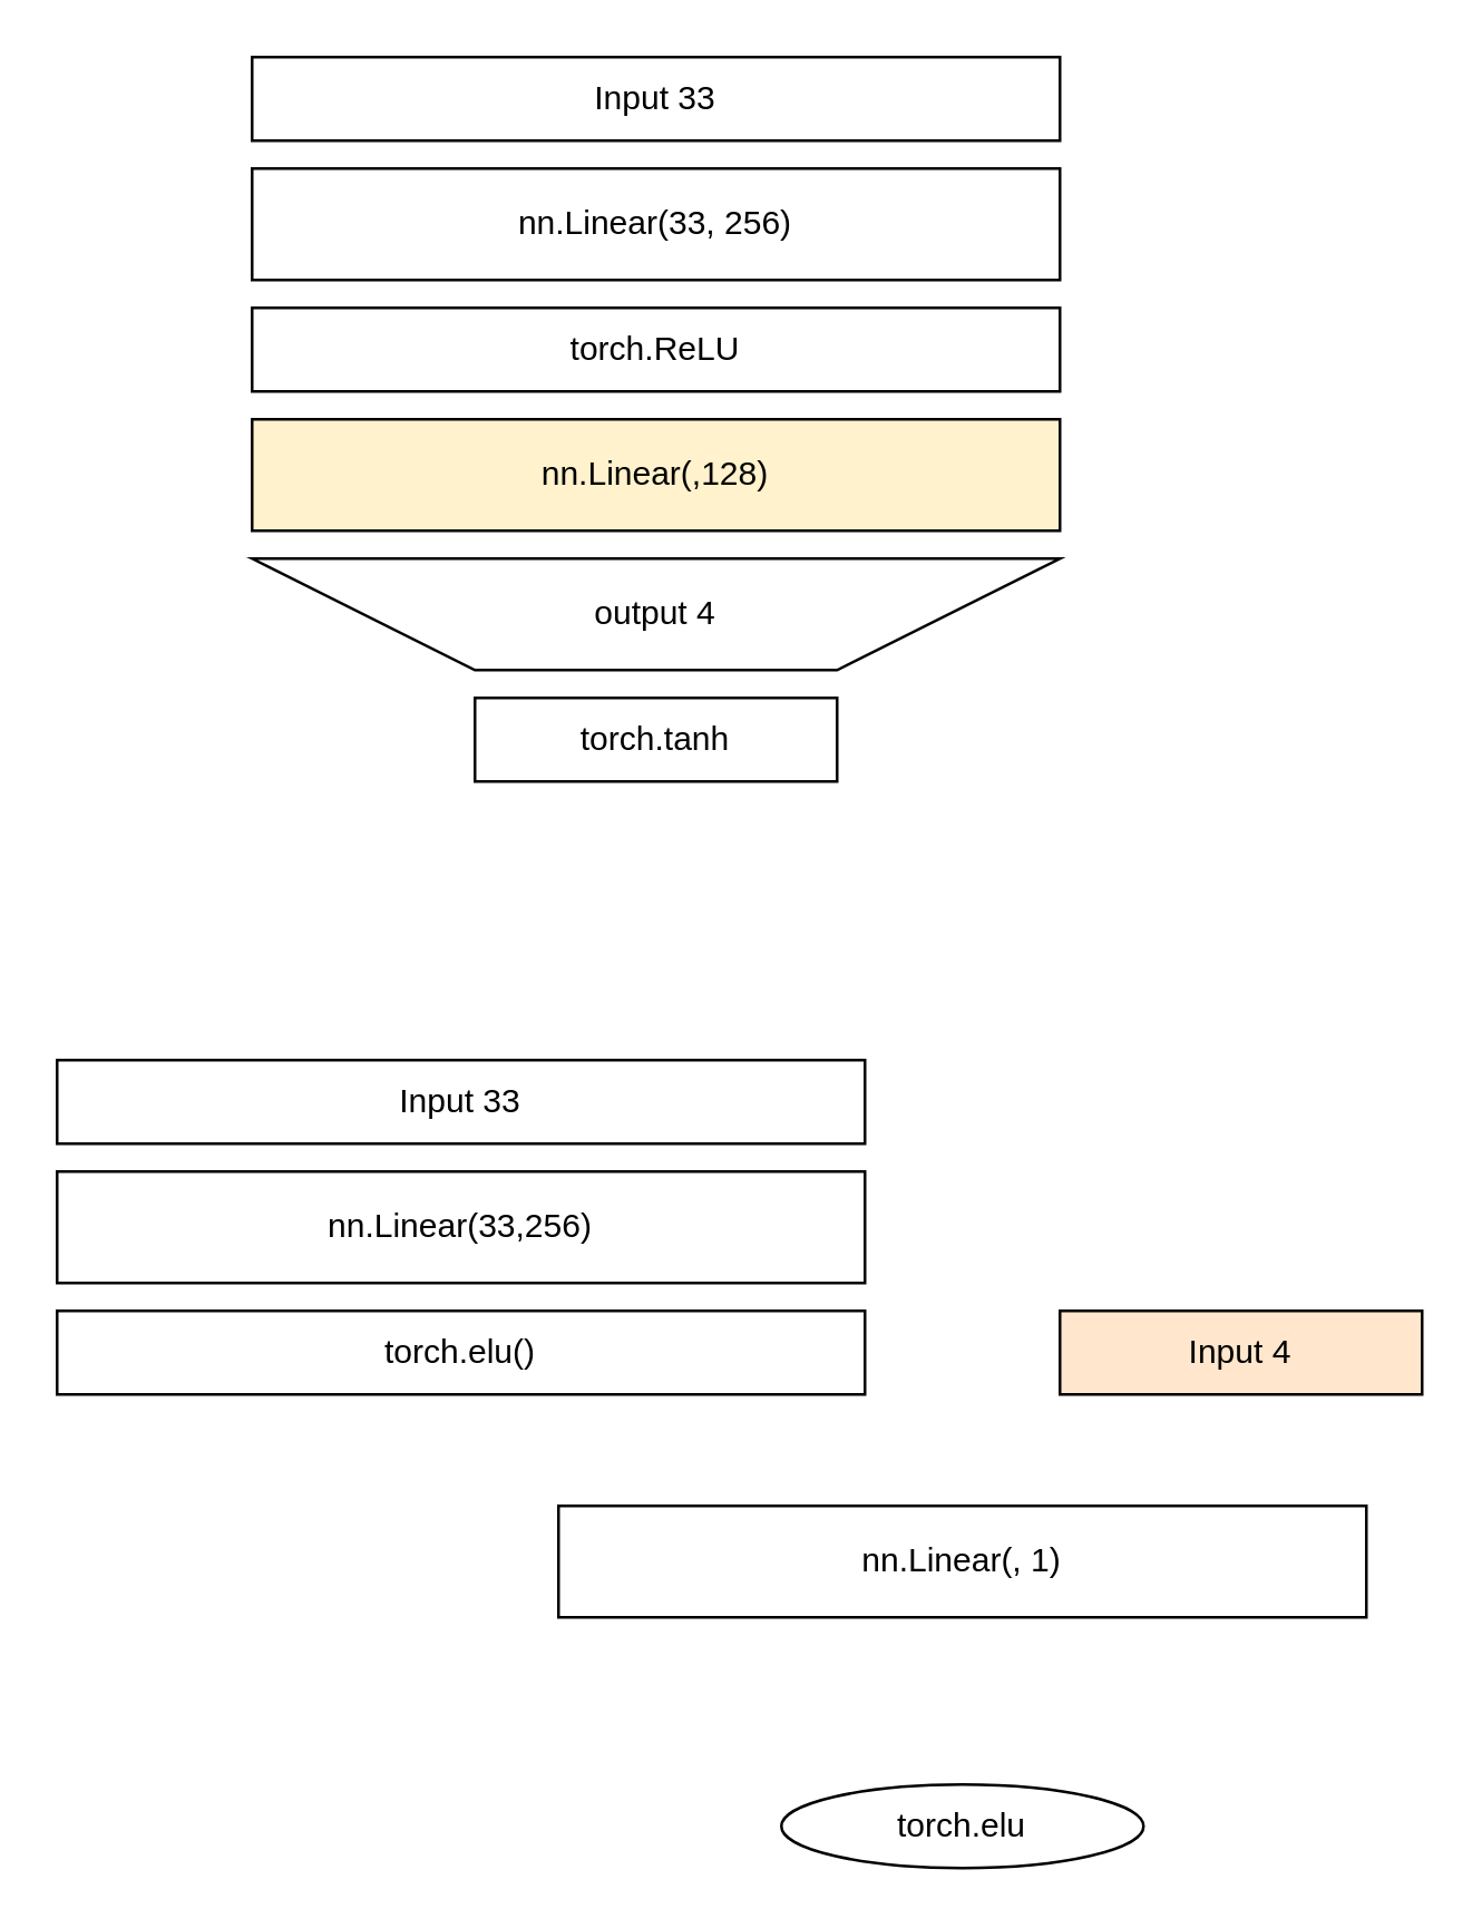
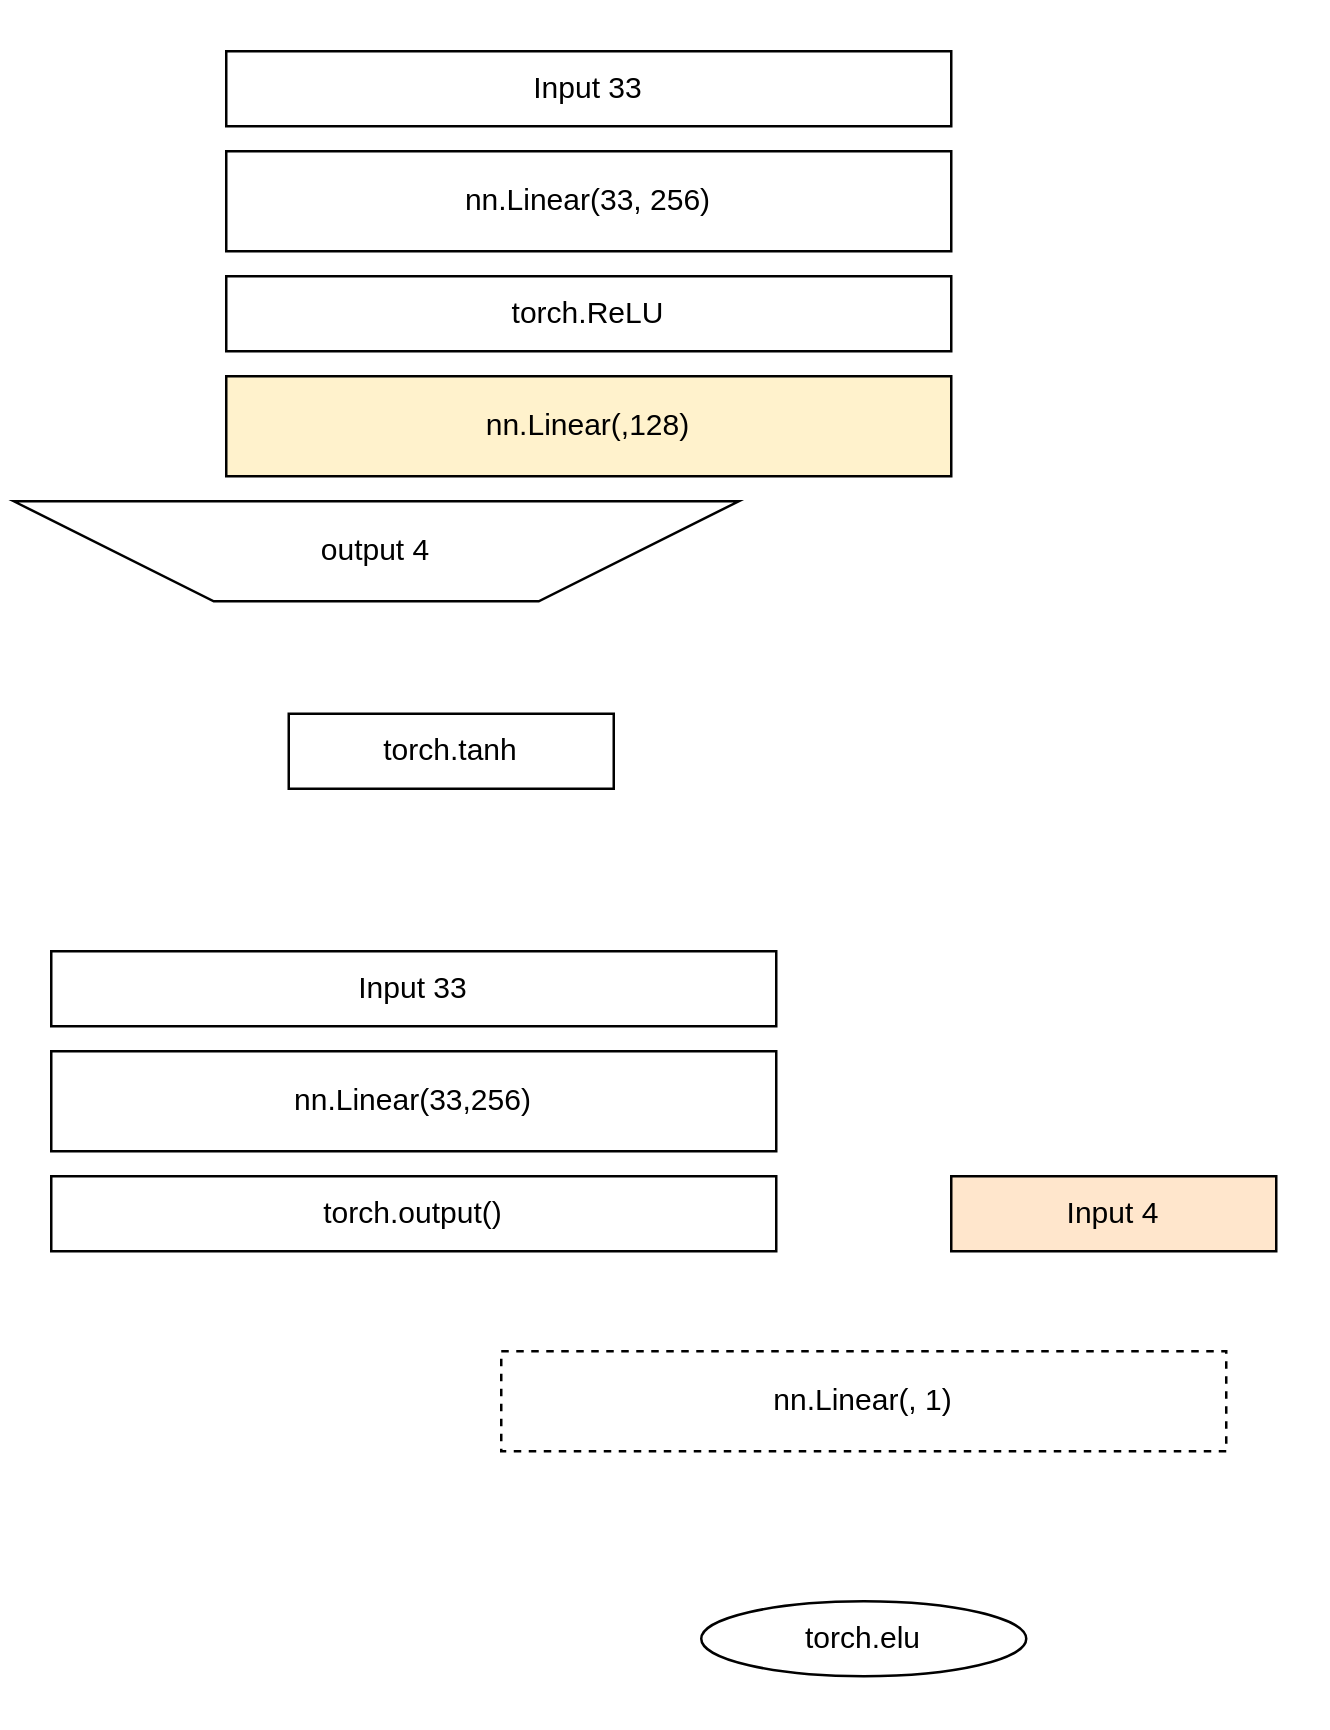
- <mxCell id="6" value="output 4" style="shape=trapezoid;perimeter=trapezoidPerimeter;whiteSpace=wrap;html=1;fixedSize=1;flipH=0;flipV=1;size=80;" parent="1" vertex="1"><mxGeometry x="90" y="200" width="290" height="40" as="geometry" /></mxCell>
+ <mxCell id="6" value="output 4" style="shape=trapezoid;perimeter=trapezoidPerimeter;whiteSpace=wrap;html=1;fixedSize=1;flipH=0;flipV=1;size=80;" parent="1" vertex="1"><mxGeometry x="5" y="200" width="290" height="40" as="geometry" /></mxCell>
- <mxCell id="5" value="torch.tanh" style="rounded=0;whiteSpace=wrap;html=1;" parent="1" vertex="1"><mxGeometry x="170" y="250" width="130" height="30" as="geometry" /></mxCell>
+ <mxCell id="5" value="torch.tanh" style="rounded=0;whiteSpace=wrap;html=1;" parent="1" vertex="1"><mxGeometry x="115" y="285" width="130" height="30" as="geometry" /></mxCell>
- <mxCell id="9" value="torch.elu()" style="rounded=0;whiteSpace=wrap;html=1;" parent="1" vertex="1"><mxGeometry x="20" y="470" width="290" height="30" as="geometry" /></mxCell>
+ <mxCell id="9" value="torch.output()" style="rounded=0;whiteSpace=wrap;html=1;" parent="1" vertex="1"><mxGeometry x="20" y="470" width="290" height="30" as="geometry" /></mxCell>
- <mxCell id="10" value="nn.Linear(, 1)" style="rounded=0;whiteSpace=wrap;html=1;" parent="1" vertex="1"><mxGeometry x="200" y="540" width="290" height="40" as="geometry" /></mxCell>
+ <mxCell id="10" value="nn.Linear(, 1)" style="rounded=0;whiteSpace=wrap;html=1;dashed=1;" parent="1" vertex="1"><mxGeometry x="200" y="540" width="290" height="40" as="geometry" /></mxCell>
